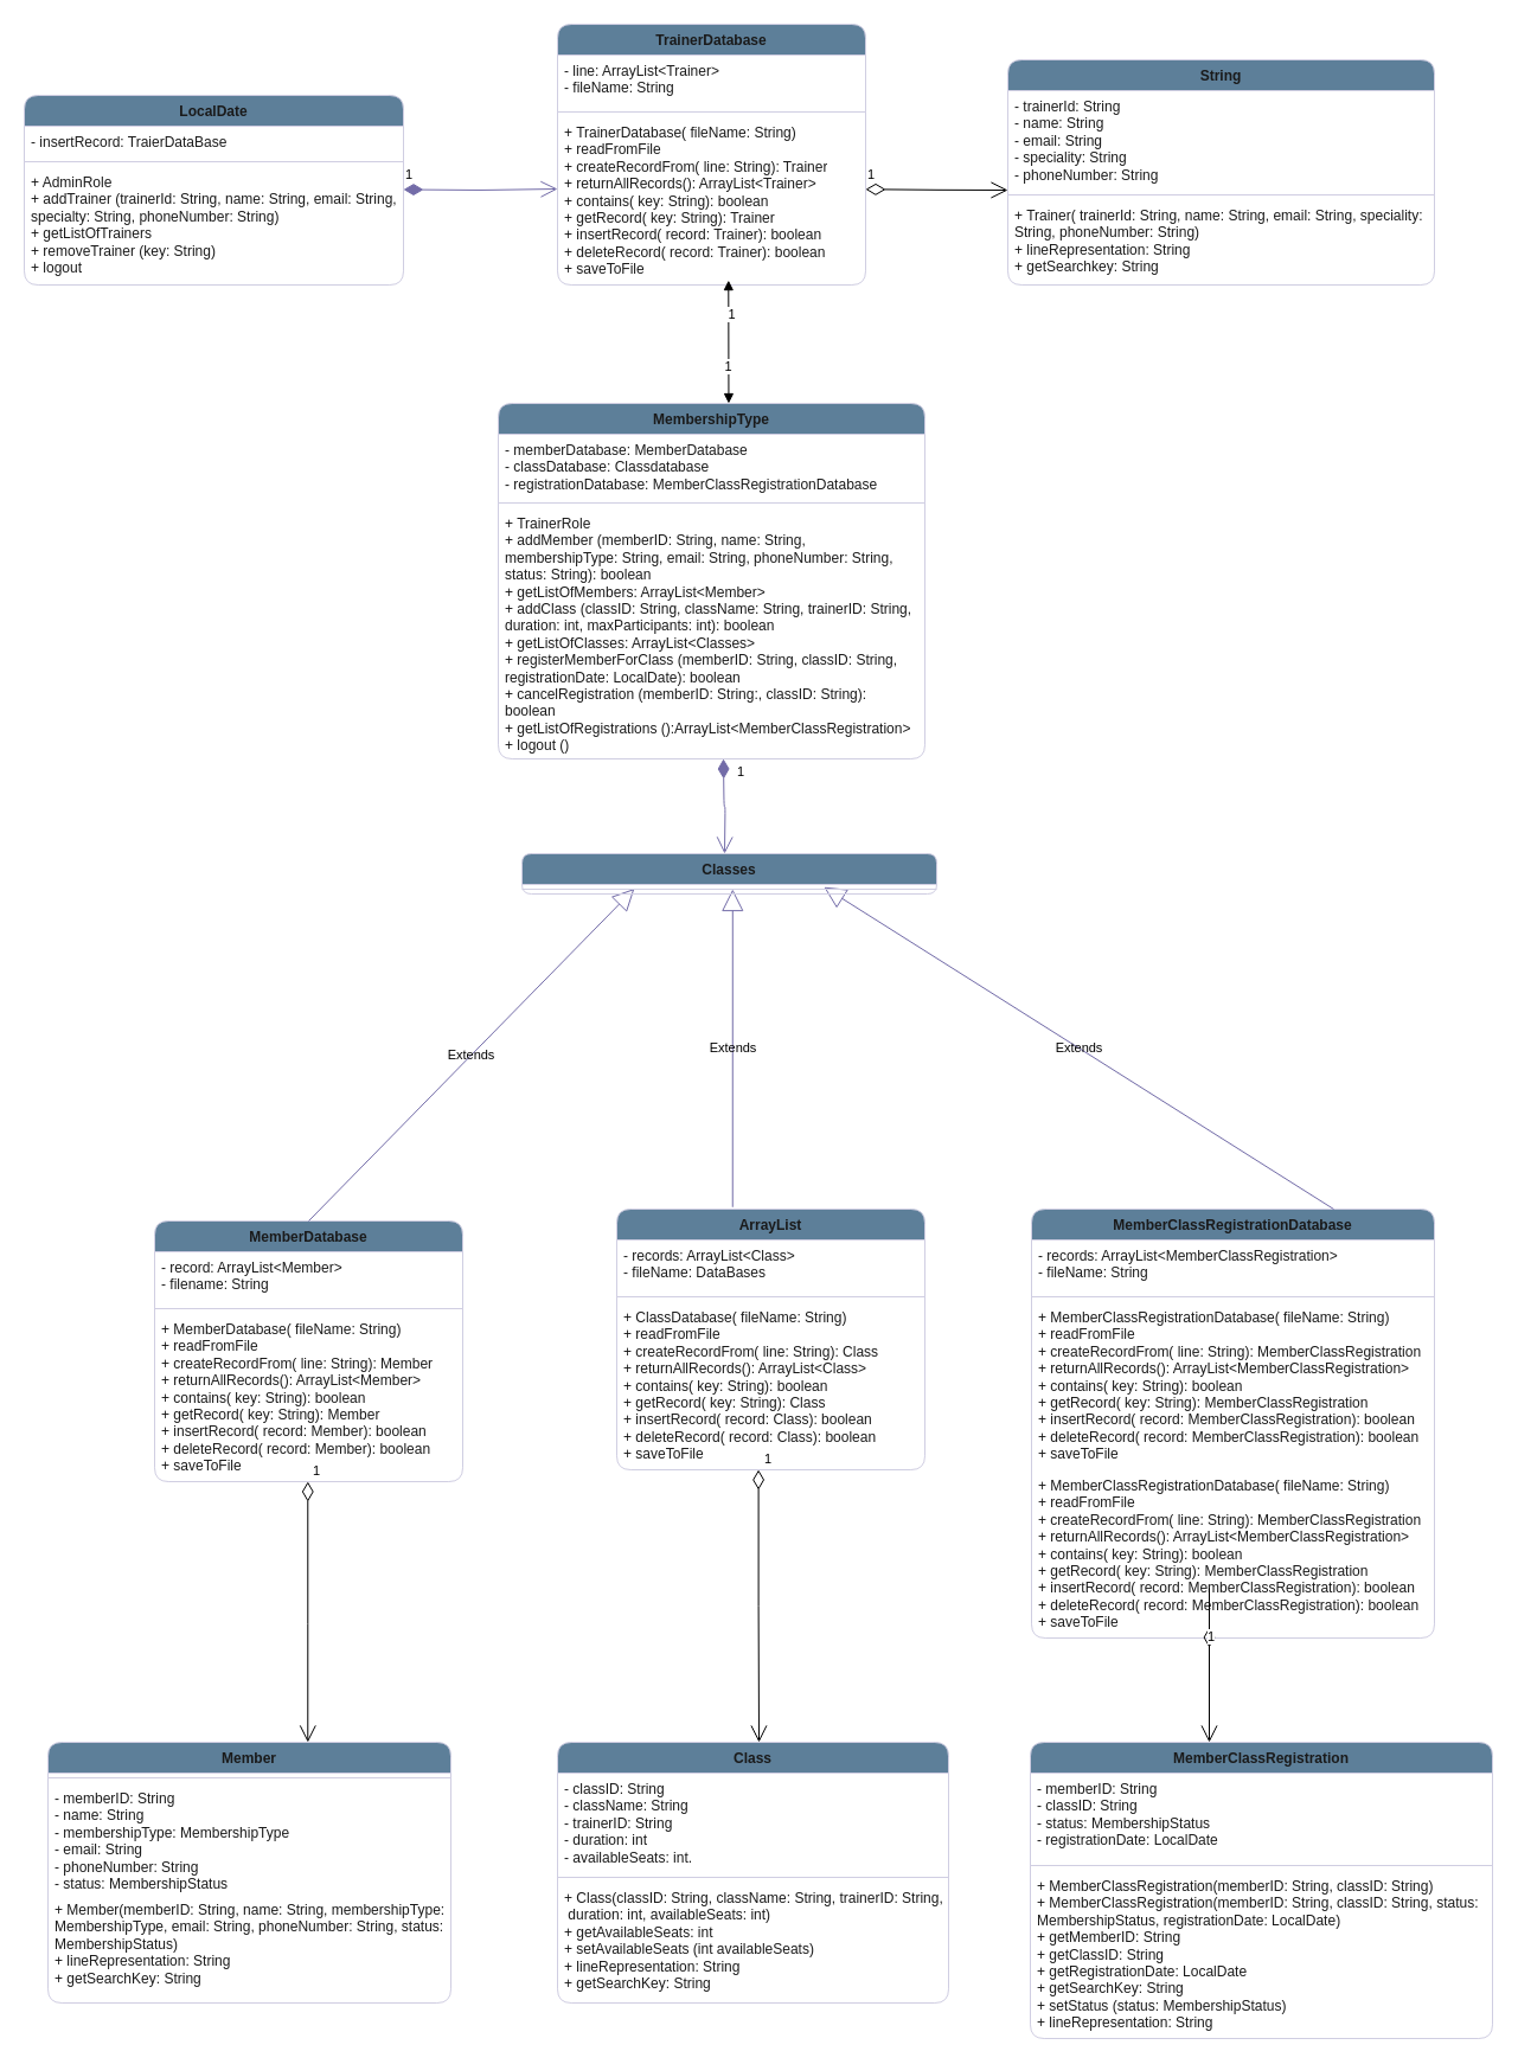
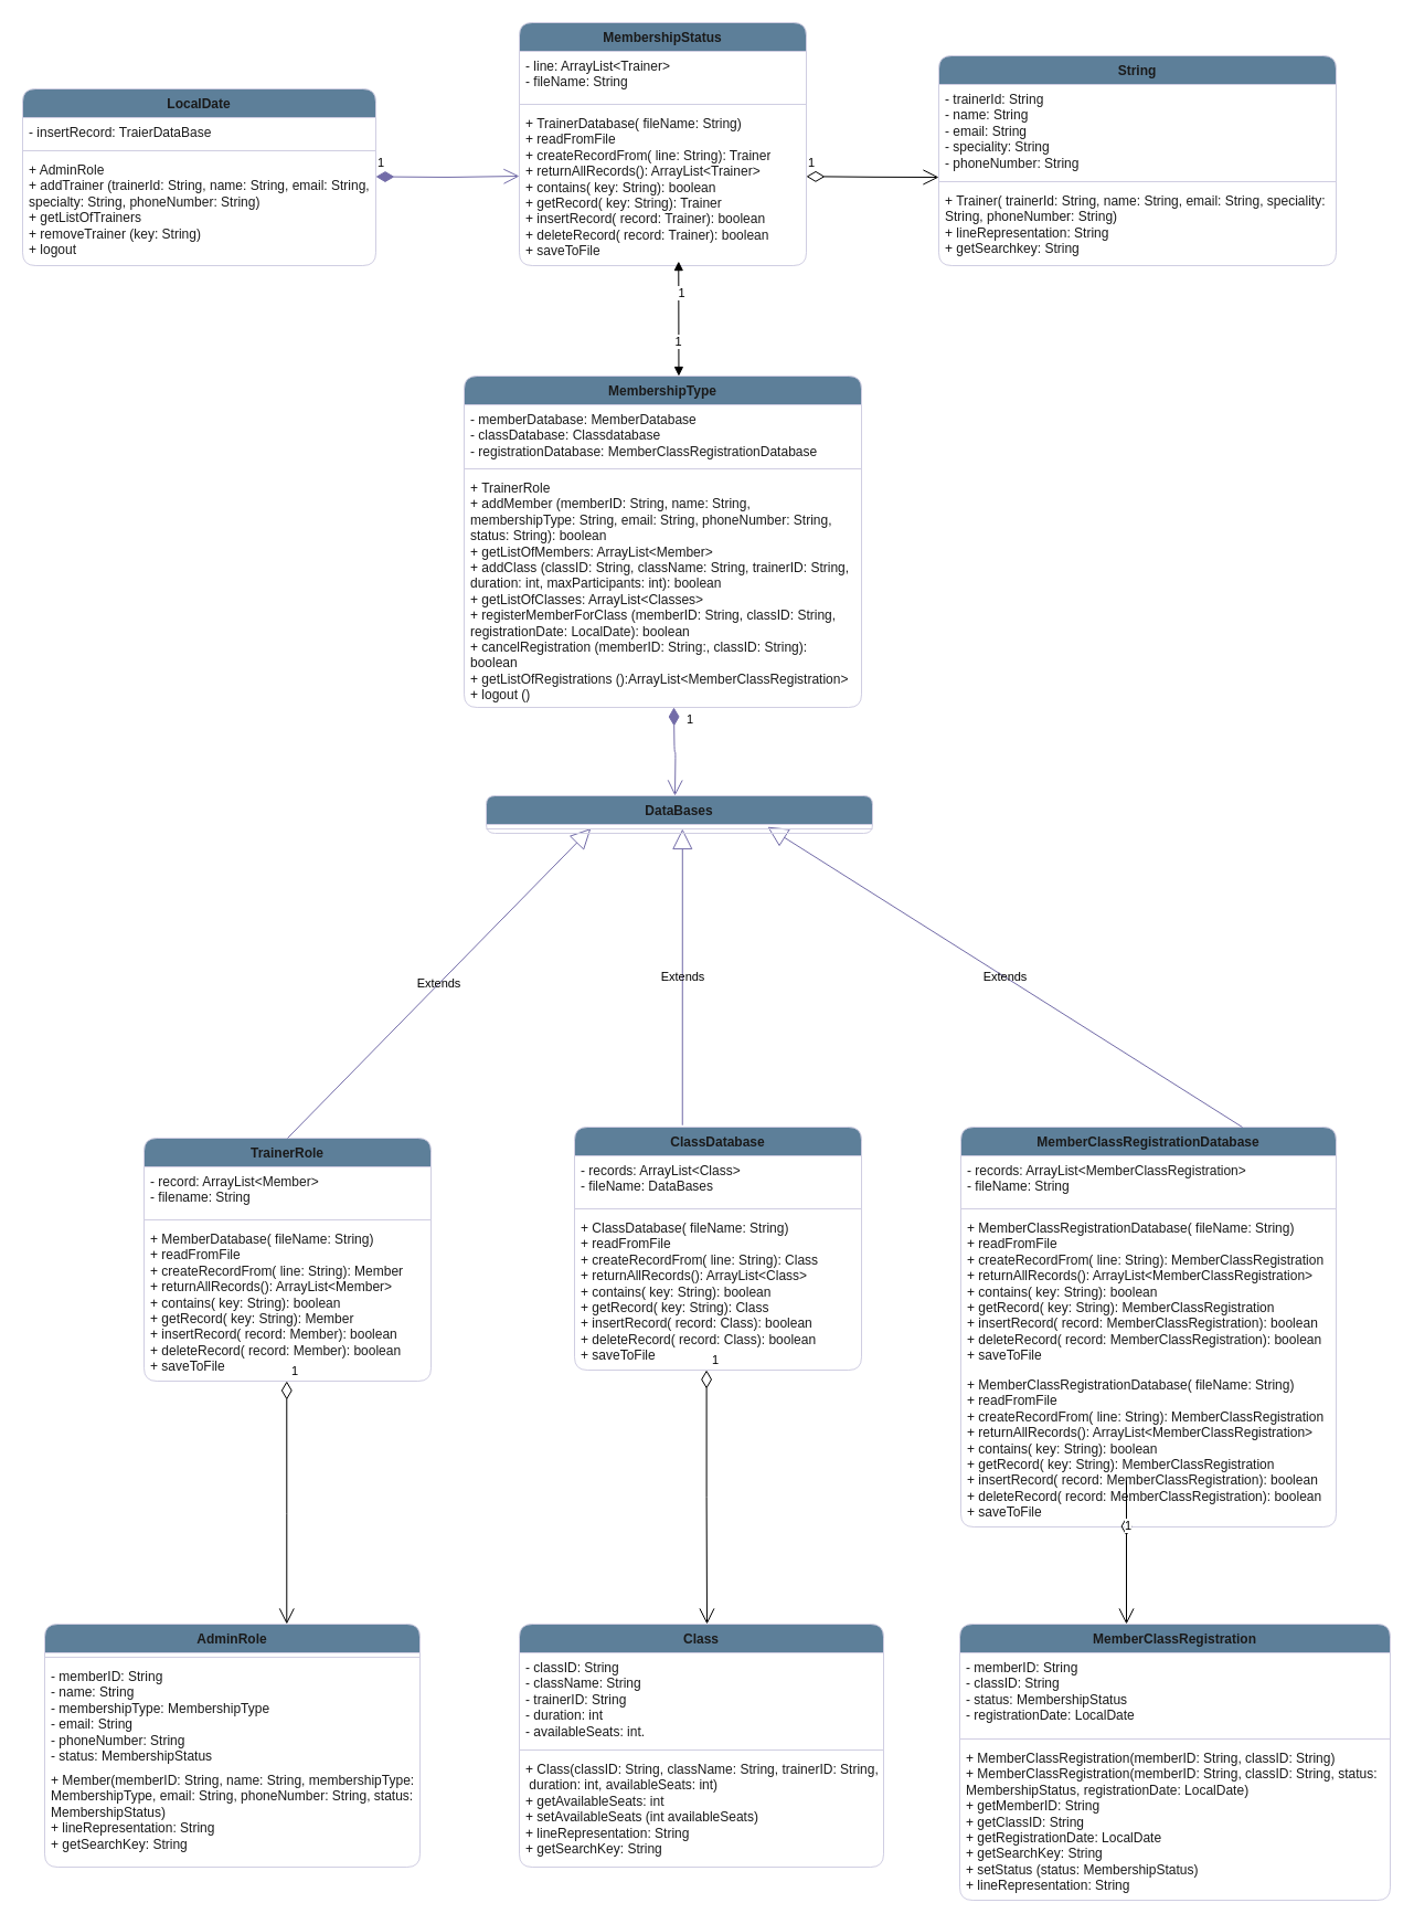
- <mxCell id="6" value="TrainerDatabase" style="swimlane;fontStyle=1;align=center;verticalAlign=top;childLayout=stackLayout;horizontal=1;startSize=26;horizontalStack=0;resizeParent=1;resizeParentMax=0;resizeLast=0;collapsible=1;marginBottom=0;whiteSpace=wrap;html=1;labelBackgroundColor=none;fillColor=#5D7F99;strokeColor=#D0CEE2;fontColor=#1A1A1A;rounded=1;" parent="1" vertex="1"><mxGeometry x="470" y="20" width="260" height="220" as="geometry" /></mxCell>
+ <mxCell id="6" value="MembershipStatus" style="swimlane;fontStyle=1;align=center;verticalAlign=top;childLayout=stackLayout;horizontal=1;startSize=26;horizontalStack=0;resizeParent=1;resizeParentMax=0;resizeLast=0;collapsible=1;marginBottom=0;whiteSpace=wrap;html=1;labelBackgroundColor=none;fillColor=#5D7F99;strokeColor=#D0CEE2;fontColor=#1A1A1A;rounded=1;" parent="1" vertex="1"><mxGeometry x="470" y="20" width="260" height="220" as="geometry" /></mxCell>
- <mxCell id="49" value="Classes" style="swimlane;fontStyle=1;align=center;verticalAlign=top;childLayout=stackLayout;horizontal=1;startSize=26;horizontalStack=0;resizeParent=1;resizeParentMax=0;resizeLast=0;collapsible=1;marginBottom=0;whiteSpace=wrap;html=1;strokeColor=#D0CEE2;fontColor=#1A1A1A;fillColor=#5D7F99;rounded=1;" parent="1" vertex="1"><mxGeometry x="440" y="720" width="350" height="34" as="geometry" /></mxCell>
+ <mxCell id="49" value="DataBases" style="swimlane;fontStyle=1;align=center;verticalAlign=top;childLayout=stackLayout;horizontal=1;startSize=26;horizontalStack=0;resizeParent=1;resizeParentMax=0;resizeLast=0;collapsible=1;marginBottom=0;whiteSpace=wrap;html=1;strokeColor=#D0CEE2;fontColor=#1A1A1A;fillColor=#5D7F99;rounded=1;" parent="1" vertex="1"><mxGeometry x="440" y="720" width="350" height="34" as="geometry" /></mxCell>
- <mxCell id="26" value="ArrayList" style="swimlane;fontStyle=1;align=center;verticalAlign=top;childLayout=stackLayout;horizontal=1;startSize=26;horizontalStack=0;resizeParent=1;resizeParentMax=0;resizeLast=0;collapsible=1;marginBottom=0;whiteSpace=wrap;html=1;labelBackgroundColor=none;fillColor=#5D7F99;strokeColor=#D0CEE2;fontColor=#1A1A1A;rounded=1;" parent="1" vertex="1"><mxGeometry x="520" y="1020" width="260" height="220" as="geometry" /></mxCell>
+ <mxCell id="26" value="ClassDatabase" style="swimlane;fontStyle=1;align=center;verticalAlign=top;childLayout=stackLayout;horizontal=1;startSize=26;horizontalStack=0;resizeParent=1;resizeParentMax=0;resizeLast=0;collapsible=1;marginBottom=0;whiteSpace=wrap;html=1;labelBackgroundColor=none;fillColor=#5D7F99;strokeColor=#D0CEE2;fontColor=#1A1A1A;rounded=1;" parent="1" vertex="1"><mxGeometry x="520" y="1020" width="260" height="220" as="geometry" /></mxCell>
- <mxCell id="18" value="MemberDatabase" style="swimlane;fontStyle=1;align=center;verticalAlign=top;childLayout=stackLayout;horizontal=1;startSize=26;horizontalStack=0;resizeParent=1;resizeParentMax=0;resizeLast=0;collapsible=1;marginBottom=0;whiteSpace=wrap;html=1;labelBackgroundColor=none;fillColor=#5D7F99;strokeColor=#D0CEE2;fontColor=#1A1A1A;rounded=1;" parent="1" vertex="1"><mxGeometry x="130" y="1030" width="260" height="220" as="geometry" /></mxCell>
+ <mxCell id="18" value="TrainerRole" style="swimlane;fontStyle=1;align=center;verticalAlign=top;childLayout=stackLayout;horizontal=1;startSize=26;horizontalStack=0;resizeParent=1;resizeParentMax=0;resizeLast=0;collapsible=1;marginBottom=0;whiteSpace=wrap;html=1;labelBackgroundColor=none;fillColor=#5D7F99;strokeColor=#D0CEE2;fontColor=#1A1A1A;rounded=1;" parent="1" vertex="1"><mxGeometry x="130" y="1030" width="260" height="220" as="geometry" /></mxCell>
- <mxCell id="14" value="Member" style="swimlane;fontStyle=1;align=center;verticalAlign=top;childLayout=stackLayout;horizontal=1;startSize=26;horizontalStack=0;resizeParent=1;resizeParentMax=0;resizeLast=0;collapsible=1;marginBottom=0;whiteSpace=wrap;html=1;labelBackgroundColor=none;fillColor=#5D7F99;strokeColor=#D0CEE2;fontColor=#1A1A1A;rounded=1;" parent="1" vertex="1"><mxGeometry x="40" y="1470" width="340" height="220" as="geometry" /></mxCell>
+ <mxCell id="14" value="AdminRole" style="swimlane;fontStyle=1;align=center;verticalAlign=top;childLayout=stackLayout;horizontal=1;startSize=26;horizontalStack=0;resizeParent=1;resizeParentMax=0;resizeLast=0;collapsible=1;marginBottom=0;whiteSpace=wrap;html=1;labelBackgroundColor=none;fillColor=#5D7F99;strokeColor=#D0CEE2;fontColor=#1A1A1A;rounded=1;" parent="1" vertex="1"><mxGeometry x="40" y="1470" width="340" height="220" as="geometry" /></mxCell>
